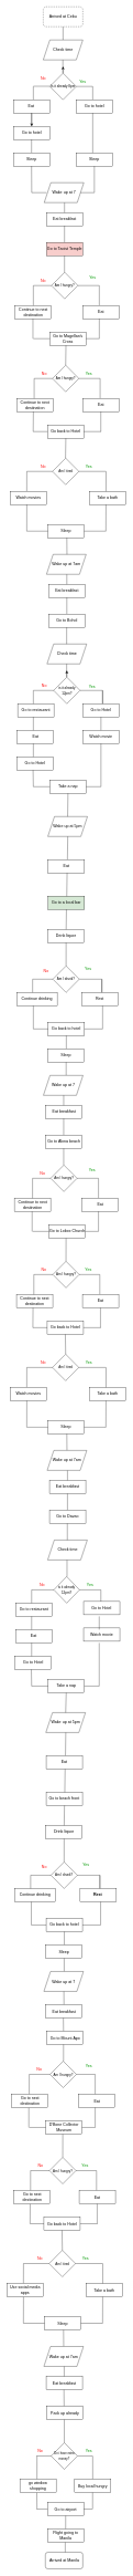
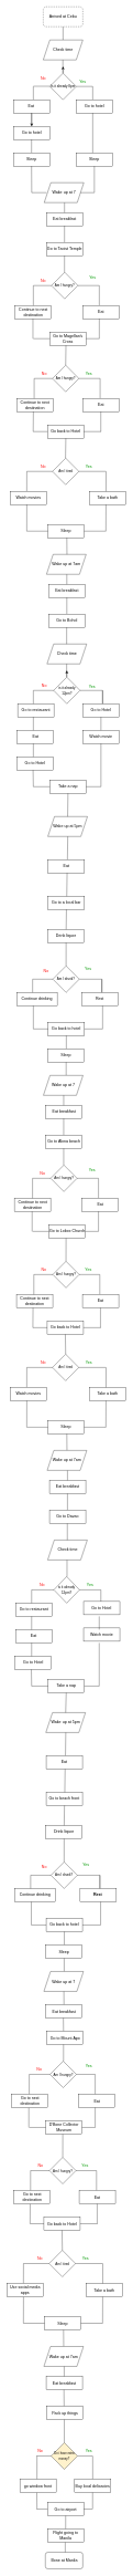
- <mxCell id="28" value="Go to Taoist Temple" style="rounded=0;whiteSpace=wrap;html=1;fillColor=#f8cecc;" vertex="1" parent="1"><mxGeometry x="140" y="730" width="110" height="40" as="geometry" /></mxCell>
+ <mxCell id="28" value="Go to Taoist Temple" style="rounded=0;whiteSpace=wrap;html=1;" vertex="1" parent="1"><mxGeometry x="140" y="730" width="110" height="40" as="geometry" /></mxCell>
- <mxCell id="109" value="Go to a local bar" style="rounded=0;whiteSpace=wrap;html=1;fillColor=#d5e8d4;" vertex="1" parent="1"><mxGeometry x="145" y="2700" width="110" height="40" as="geometry" /></mxCell>
+ <mxCell id="109" value="Go to a local bar" style="rounded=0;whiteSpace=wrap;html=1;" vertex="1" parent="1"><mxGeometry x="145" y="2700" width="110" height="40" as="geometry" /></mxCell>
- <mxCell id="293" value="Pack up already" style="rounded=0;whiteSpace=wrap;html=1;" vertex="1" parent="1"><mxGeometry x="140.5" y="7250" width="110" height="40" as="geometry" /></mxCell>
+ <mxCell id="293" value="Pack up things" style="rounded=0;whiteSpace=wrap;html=1;" vertex="1" parent="1"><mxGeometry x="140.5" y="7250" width="110" height="40" as="geometry" /></mxCell>
- <mxCell id="295" value="&lt;font style=&quot;font-size: 9px;&quot;&gt;Do i have extra money?&lt;/font&gt;" style="rhombus;whiteSpace=wrap;html=1;fontSize=11;align=center;" vertex="1" parent="1"><mxGeometry x="154" y="7360" width="80" height="80" as="geometry" /></mxCell>
+ <mxCell id="295" value="&lt;font style=&quot;font-size: 9px;&quot;&gt;Do i have extra money?&lt;/font&gt;" style="rhombus;whiteSpace=wrap;html=1;fontSize=11;align=center;fillColor=#fff2cc;" vertex="1" parent="1"><mxGeometry x="154" y="7360" width="80" height="80" as="geometry" /></mxCell>
- <mxCell id="303" value="go window shopping" style="rounded=0;whiteSpace=wrap;html=1;" vertex="1" parent="1"><mxGeometry x="59.25" y="7470" width="110" height="40" as="geometry" /></mxCell>
+ <mxCell id="303" value="go window front" style="rounded=0;whiteSpace=wrap;html=1;" vertex="1" parent="1"><mxGeometry x="59.25" y="7470" width="110" height="40" as="geometry" /></mxCell>
- <mxCell id="302" value="Buy local hungry" style="rounded=0;whiteSpace=wrap;html=1;" vertex="1" parent="1"><mxGeometry x="225" y="7470" width="110" height="40" as="geometry" /></mxCell>
+ <mxCell id="302" value="Buy local delicacies" style="rounded=0;whiteSpace=wrap;html=1;" vertex="1" parent="1"><mxGeometry x="225" y="7470" width="110" height="40" as="geometry" /></mxCell>
- <mxCell id="312" value="Arrived at Manila" style="rounded=1;whiteSpace=wrap;html=1;" vertex="1" parent="1"><mxGeometry x="136.5" y="7690" width="113.5" height="50" as="geometry" /></mxCell>
+ <mxCell id="312" value="Bone at Manila" style="rounded=1;whiteSpace=wrap;html=1;" vertex="1" parent="1"><mxGeometry x="136.5" y="7690" width="113.5" height="50" as="geometry" /></mxCell>
